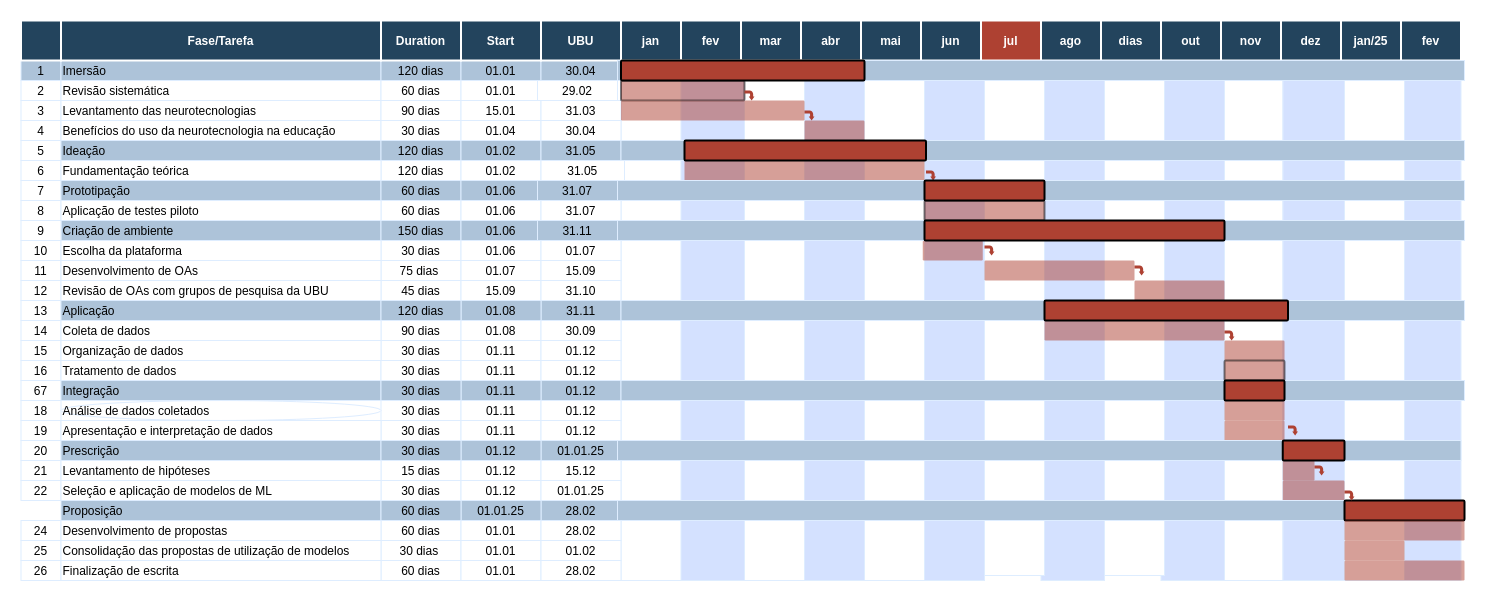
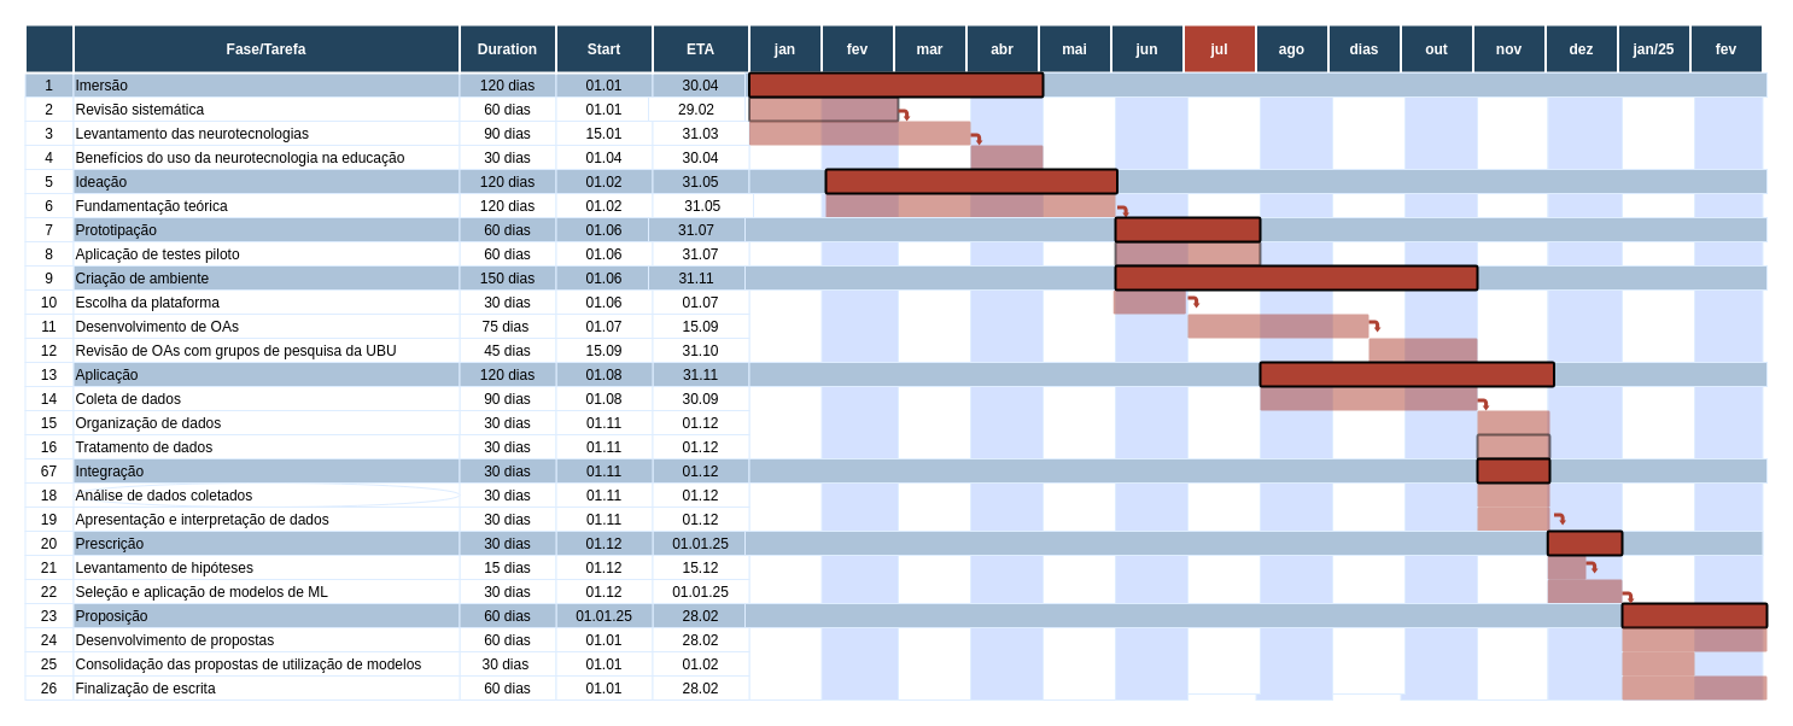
- <mxCell id="100" value="UBU" style="fillColor=#23445D;strokeColor=#FFFFFF;strokeWidth=2;fontColor=#FFFFFF;fontStyle=1" parent="1" vertex="1"><mxGeometry x="540.5" y="20" width="80.0" height="40.0" as="geometry" /></mxCell>
+ <mxCell id="100" value="ETA" style="fillColor=#23445D;strokeColor=#FFFFFF;strokeWidth=2;fontColor=#FFFFFF;fontStyle=1" parent="1" vertex="1"><mxGeometry x="540.5" y="20" width="80.0" height="40.0" as="geometry" /></mxCell>
+ <mxCell id="78" value="23" style="strokeColor=#DEEDFF" parent="1" vertex="1"><mxGeometry x="20.5" y="500" width="40" height="20" as="geometry" /></mxCell>
